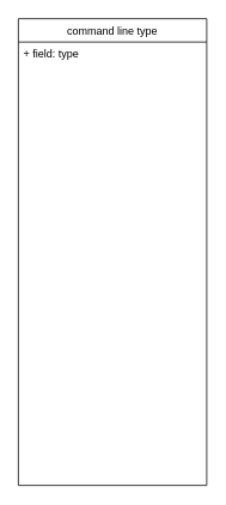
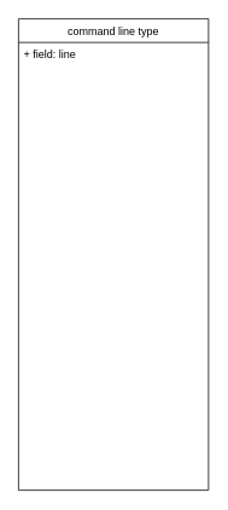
- <mxCell id="3" value="+ field: type" style="text;strokeColor=none;fillColor=none;align=left;verticalAlign=top;spacingLeft=4;spacingRight=4;overflow=hidden;rotatable=0;points=[[0,0.5],[1,0.5]];portConstraint=eastwest;" vertex="1" parent="2"><mxGeometry y="26" width="210" height="494" as="geometry" /></mxCell>
+ <mxCell id="3" value="+ field: line" style="text;strokeColor=none;fillColor=none;align=left;verticalAlign=top;spacingLeft=4;spacingRight=4;overflow=hidden;rotatable=0;points=[[0,0.5],[1,0.5]];portConstraint=eastwest;" vertex="1" parent="2"><mxGeometry y="26" width="210" height="494" as="geometry" /></mxCell>
